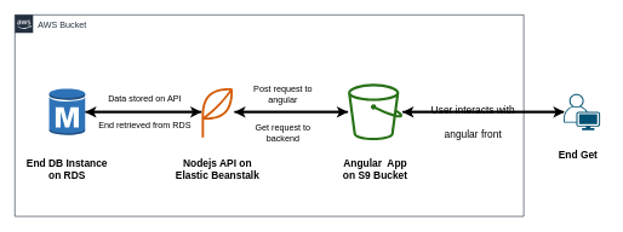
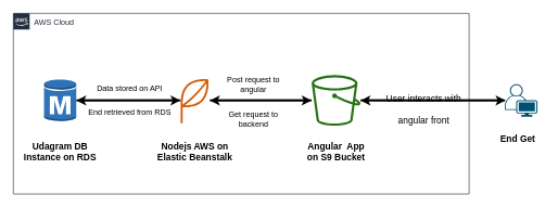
- <mxCell id="2" value="AWS Bucket" style="points=[[0,0],[0.25,0],[0.5,0],[0.75,0],[1,0],[1,0.25],[1,0.5],[1,0.75],[1,1],[0.75,1],[0.5,1],[0.25,1],[0,1],[0,0.75],[0,0.5],[0,0.25]];outlineConnect=0;gradientColor=none;html=1;whiteSpace=wrap;fontSize=12;fontStyle=0;shape=mxgraph.aws4.group;grIcon=mxgraph.aws4.group_aws_cloud_alt;strokeColor=#232F3E;fillColor=none;verticalAlign=top;align=left;spacingLeft=30;fontColor=#232F3E;dashed=0;labelBackgroundColor=#ffffff;container=1;pointerEvents=0;collapsible=0;recursiveResize=0;" parent="1" vertex="1"><mxGeometry x="20" y="20" width="700" height="278" as="geometry" /></mxCell>
+ <mxCell id="2" value="AWS Cloud" style="points=[[0,0],[0.25,0],[0.5,0],[0.75,0],[1,0],[1,0.25],[1,0.5],[1,0.75],[1,1],[0.75,1],[0.5,1],[0.25,1],[0,1],[0,0.75],[0,0.5],[0,0.25]];outlineConnect=0;gradientColor=none;html=1;whiteSpace=wrap;fontSize=12;fontStyle=0;shape=mxgraph.aws4.group;grIcon=mxgraph.aws4.group_aws_cloud_alt;strokeColor=#232F3E;fillColor=none;verticalAlign=top;align=left;spacingLeft=30;fontColor=#232F3E;dashed=0;labelBackgroundColor=#ffffff;container=1;pointerEvents=0;collapsible=0;recursiveResize=0;" parent="1" vertex="1"><mxGeometry x="20" y="20" width="700" height="278" as="geometry" /></mxCell>
- <mxCell id="20" value="End DB Instance on RDS" style="text;strokeColor=none;align=center;fillColor=none;html=1;verticalAlign=middle;whiteSpace=wrap;rounded=0;fontStyle=1;fontSize=14;" parent="18" vertex="1"><mxGeometry x="-6.22" y="97" width="116.22" height="30" as="geometry" /></mxCell>
+ <mxCell id="20" value="Udagram DB Instance on RDS" style="text;strokeColor=none;align=center;fillColor=none;html=1;verticalAlign=middle;whiteSpace=wrap;rounded=0;fontStyle=1;fontSize=14;" parent="18" vertex="1"><mxGeometry x="-6.22" y="97" width="116.22" height="30" as="geometry" /></mxCell>
- <mxCell id="10" value="Nodejs API on Elastic Beanstalk" style="text;strokeColor=none;align=center;fillColor=none;html=1;verticalAlign=middle;whiteSpace=wrap;rounded=0;fontStyle=1;fontSize=14;" parent="8" vertex="1"><mxGeometry x="-10" y="99" width="123.78" height="30" as="geometry" /></mxCell>
+ <mxCell id="10" value="Nodejs AWS on Elastic Beanstalk" style="text;strokeColor=none;align=center;fillColor=none;html=1;verticalAlign=middle;whiteSpace=wrap;rounded=0;fontStyle=1;fontSize=14;" parent="8" vertex="1"><mxGeometry x="-10" y="99" width="123.78" height="30" as="geometry" /></mxCell>
